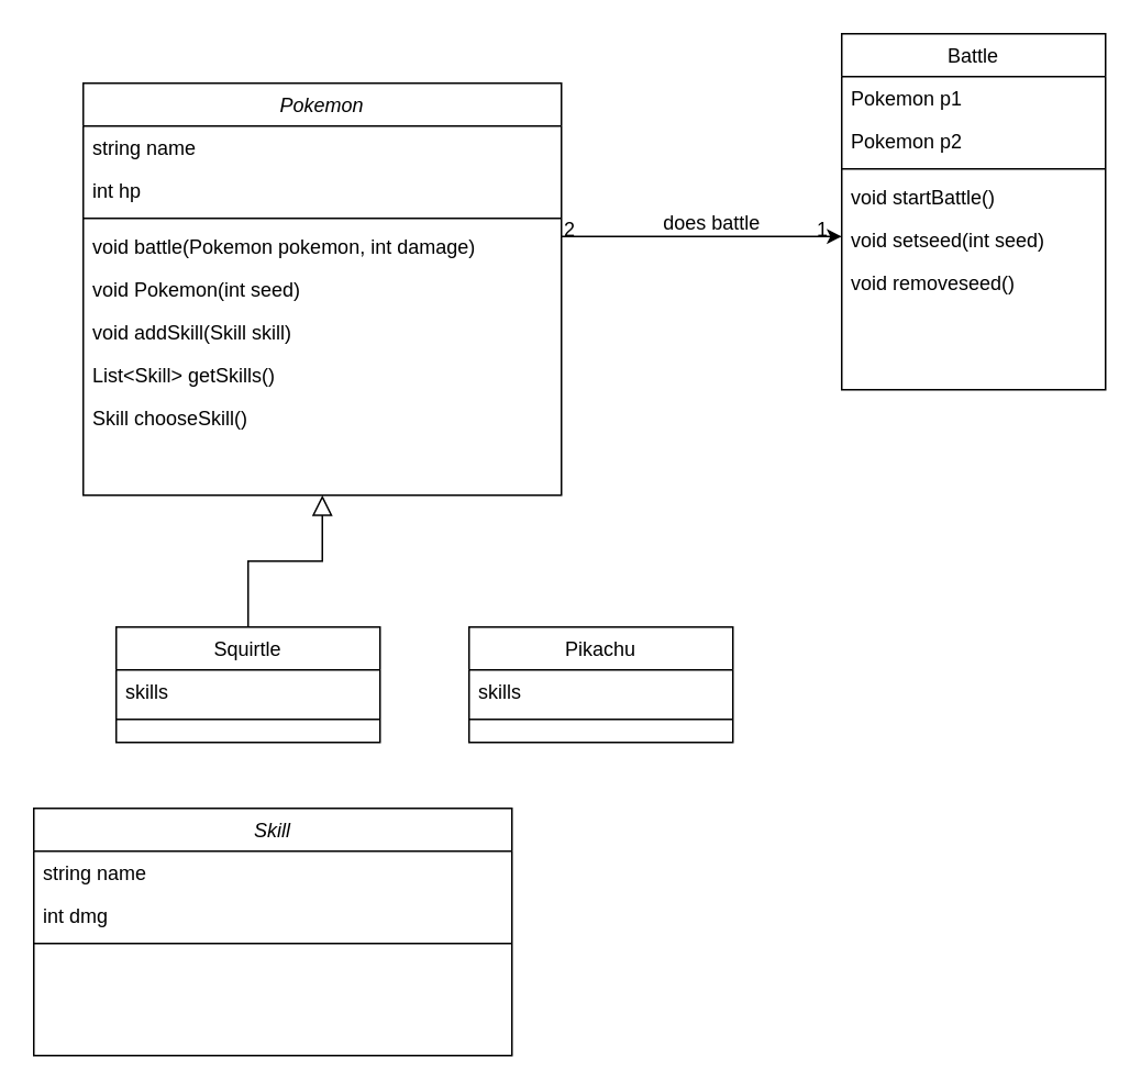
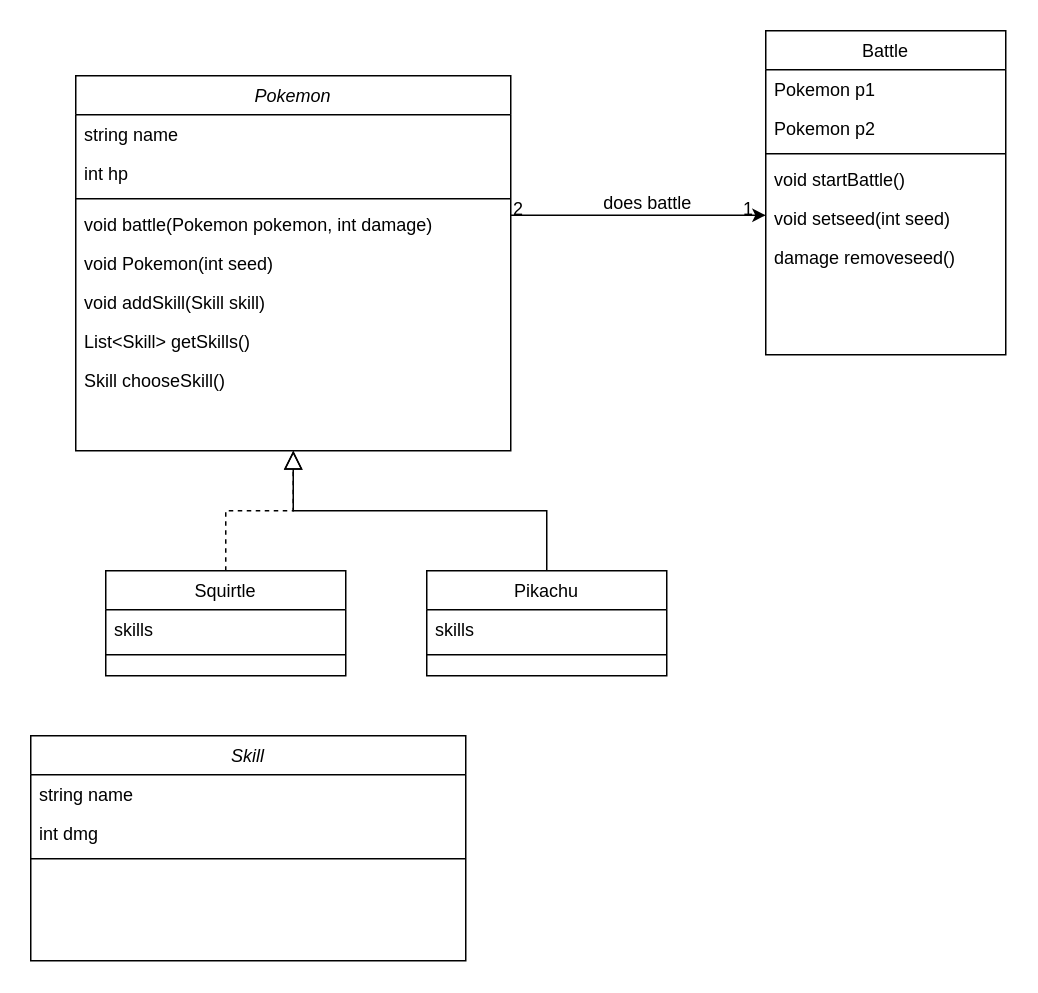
- <mxCell id="25" value="void removeseed()" style="text;align=left;verticalAlign=top;spacingLeft=4;spacingRight=4;overflow=hidden;rotatable=0;points=[[0,0.5],[1,0.5]];portConstraint=eastwest;" parent="19" vertex="1"><mxGeometry y="138" width="160" height="26" as="geometry" /></mxCell>
+ <mxCell id="25" value="damage removeseed()" style="text;align=left;verticalAlign=top;spacingLeft=4;spacingRight=4;overflow=hidden;rotatable=0;points=[[0,0.5],[1,0.5]];portConstraint=eastwest;" parent="19" vertex="1"><mxGeometry y="138" width="160" height="26" as="geometry" /></mxCell>
- <mxCell id="14" value="" style="endArrow=block;endSize=10;endFill=0;shadow=0;strokeWidth=1;rounded=0;edgeStyle=elbowEdgeStyle;elbow=vertical;" parent="1" source="11" target="2" edge="1"><mxGeometry width="160" relative="1" as="geometry"><mxPoint x="150" y="203" as="sourcePoint" /><mxPoint x="150" y="203" as="targetPoint" /></mxGeometry></mxCell>
+ <mxCell id="14" value="" style="endArrow=block;endSize=10;endFill=0;shadow=0;strokeWidth=1;rounded=0;edgeStyle=elbowEdgeStyle;elbow=vertical;dashed=1;" parent="1" source="11" target="2" edge="1"><mxGeometry width="160" relative="1" as="geometry"><mxPoint x="150" y="203" as="sourcePoint" /><mxPoint x="150" y="203" as="targetPoint" /></mxGeometry></mxCell>
+ <mxCell id="18" value="" style="endArrow=block;endSize=10;endFill=0;shadow=0;strokeWidth=1;rounded=0;edgeStyle=elbowEdgeStyle;elbow=vertical;" parent="1" source="15" target="2" edge="1"><mxGeometry width="160" relative="1" as="geometry"><mxPoint x="160" y="373" as="sourcePoint" /><mxPoint x="260" y="271" as="targetPoint" /></mxGeometry></mxCell>
